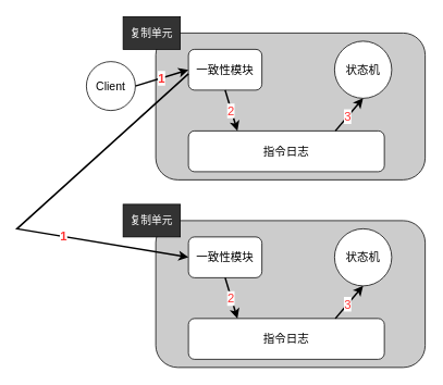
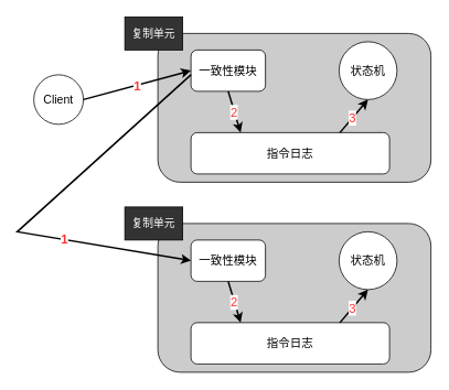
- <mxCell id="2" value="Client" style="ellipse;whiteSpace=wrap;html=1;aspect=fixed;fontSize=14;" vertex="1" parent="1"><mxGeometry x="105" y="75" width="60" height="60" as="geometry" /></mxCell>
+ <mxCell id="2" value="Client" style="ellipse;whiteSpace=wrap;html=1;aspect=fixed;fontSize=14;" vertex="1" parent="1"><mxGeometry x="40" y="90" width="60" height="60" as="geometry" /></mxCell>
